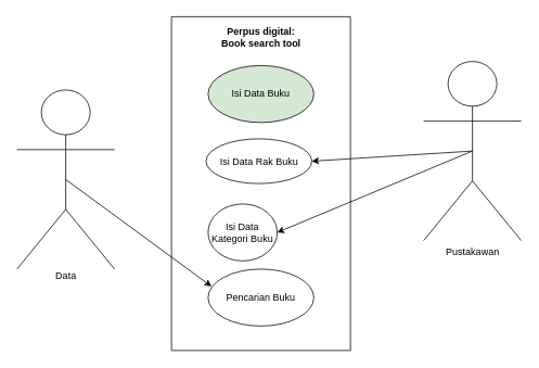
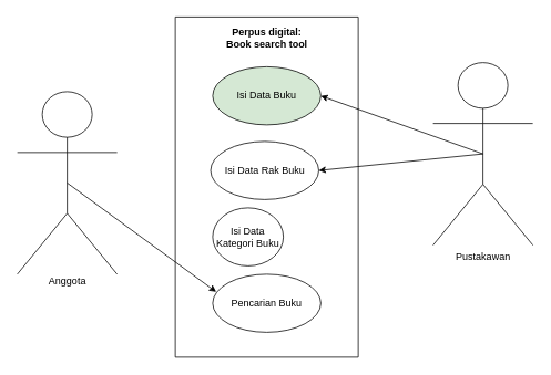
+ <mxCell id="10" value="" style="endArrow=classic;html=1;rounded=0;exitX=0.5;exitY=0.5;exitDx=0;exitDy=0;exitPerimeter=0;entryX=1;entryY=0.5;entryDx=0;entryDy=0;" edge="1" parent="1" source="2" target="6"><mxGeometry width="50" height="50" relative="1" as="geometry"><mxPoint x="350" y="270" as="sourcePoint" /><mxPoint x="400" y="220" as="targetPoint" /></mxGeometry></mxCell>
- <mxCell id="5" value="Isi Data Rak Buku" style="ellipse;whiteSpace=wrap;html=1;" vertex="1" parent="3"><mxGeometry x="42.5" y="150" width="130" height="55" as="geometry" /></mxCell>
+ <mxCell id="5" value="Isi Data Rak Buku" style="ellipse;whiteSpace=wrap;html=1;" vertex="1" parent="3"><mxGeometry x="42.5" y="150" width="130" height="70" as="geometry" /></mxCell>
- <mxCell id="12" value="" style="endArrow=classic;html=1;rounded=0;entryX=1;entryY=0.5;entryDx=0;entryDy=0;exitX=0.5;exitY=0.5;exitDx=0;exitDy=0;exitPerimeter=0;" edge="1" parent="1" source="2" target="4"><mxGeometry width="50" height="50" relative="1" as="geometry"><mxPoint x="290" y="390" as="sourcePoint" /><mxPoint x="340" y="340" as="targetPoint" /></mxGeometry></mxCell>
- <mxCell id="14" value="Data" style="text;html=1;align=center;verticalAlign=middle;resizable=0;points=[];autosize=1;strokeColor=none;fillColor=none;" vertex="1" parent="1"><mxGeometry x="45" y="324" width="70" height="30" as="geometry" /></mxCell>
+ <mxCell id="14" value="Anggota" style="text;html=1;align=center;verticalAlign=middle;resizable=0;points=[];autosize=1;strokeColor=none;fillColor=none;" vertex="1" parent="1"><mxGeometry x="45" y="324" width="70" height="30" as="geometry" /></mxCell>
